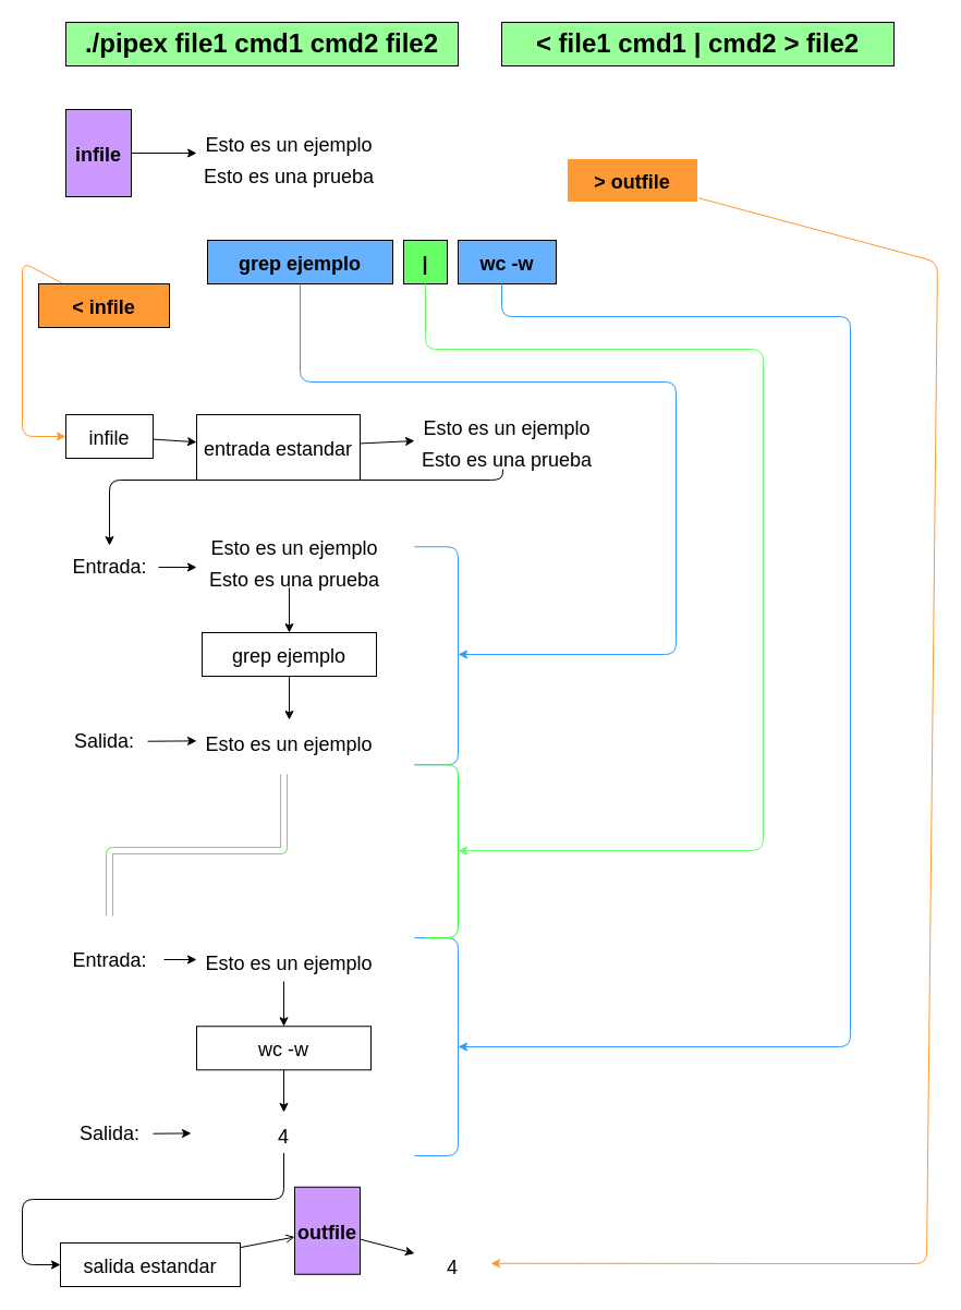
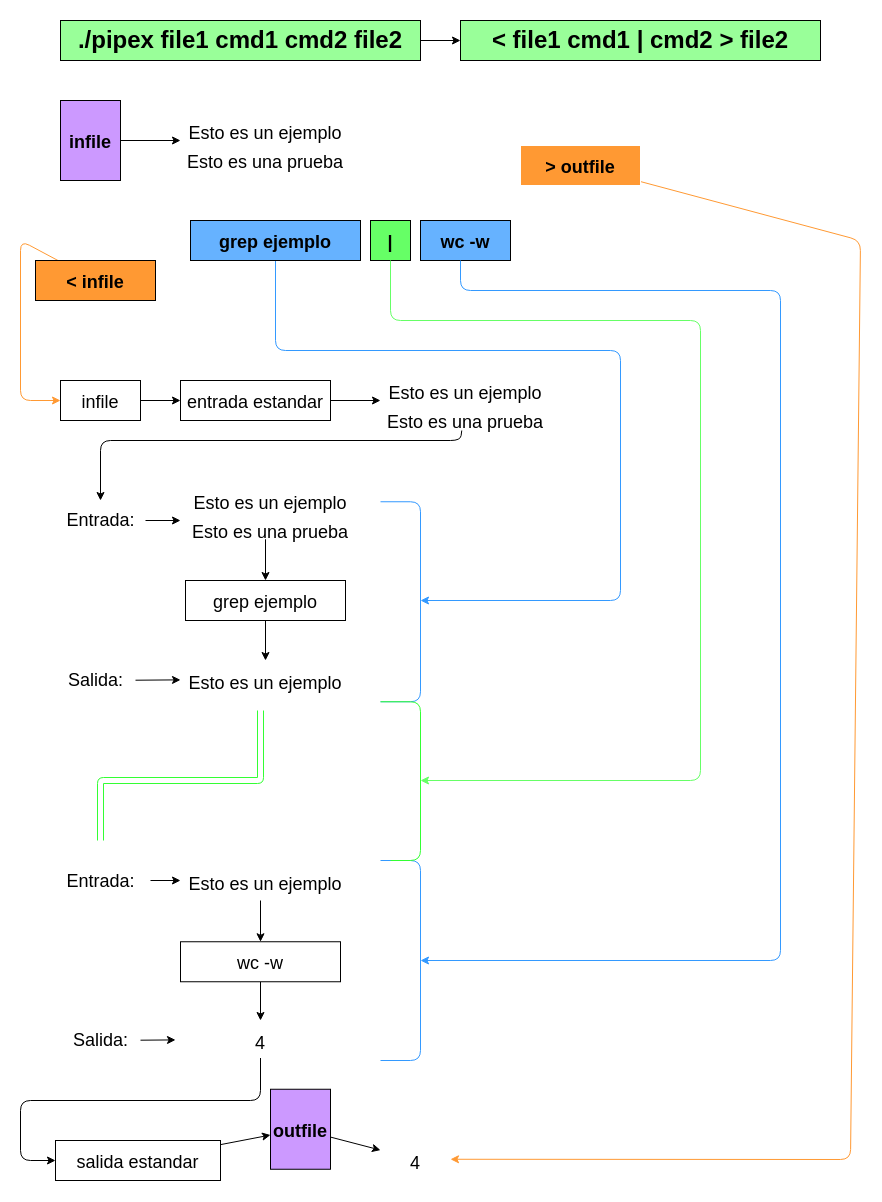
+ <mxCell id="2" style="edgeStyle=none;html=1;entryX=0;entryY=0.5;entryDx=0;entryDy=0;fontSize=24;" edge="1" parent="1" source="3" target="4"><mxGeometry relative="1" as="geometry" /></mxCell>
- <mxCell id="19" value="&lt;font style=&quot;font-size: 18px;&quot;&gt;entrada estandar&lt;/font&gt;" style="whiteSpace=wrap;html=1;fontSize=24;" vertex="1" parent="1"><mxGeometry x="180" y="380" width="150" height="60" as="geometry" /></mxCell>
+ <mxCell id="19" value="&lt;font style=&quot;font-size: 18px;&quot;&gt;entrada estandar&lt;/font&gt;" style="whiteSpace=wrap;html=1;fontSize=24;" vertex="1" parent="1"><mxGeometry x="180" y="380" width="150" height="40" as="geometry" /></mxCell>
- <mxCell id="45" style="edgeStyle=none;html=1;fontSize=18;endArrow=open;" edge="1" parent="1" source="46" target="48"><mxGeometry relative="1" as="geometry" /></mxCell>
+ <mxCell id="45" style="edgeStyle=none;html=1;fontSize=18;" edge="1" parent="1" source="46" target="48"><mxGeometry relative="1" as="geometry" /></mxCell>
